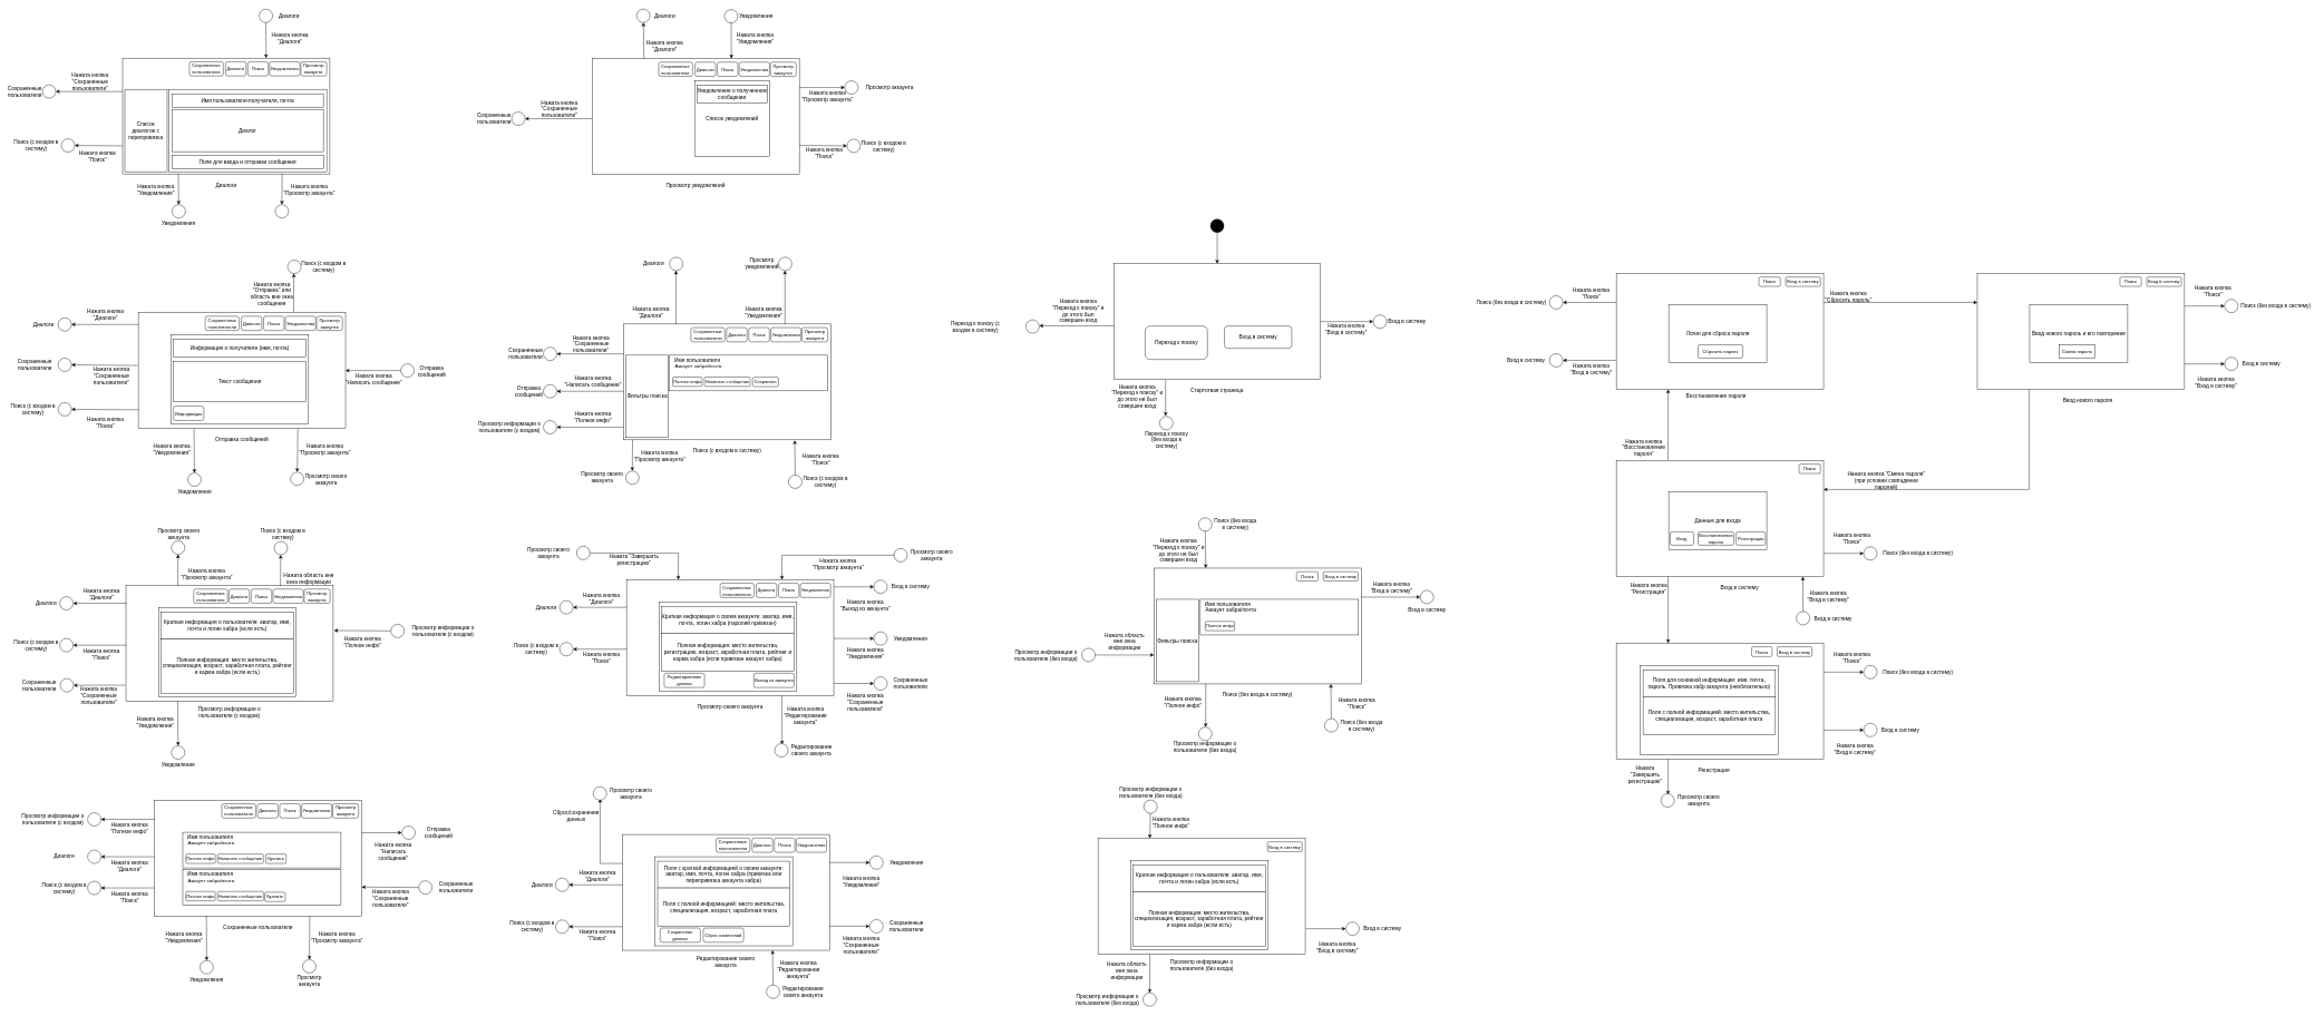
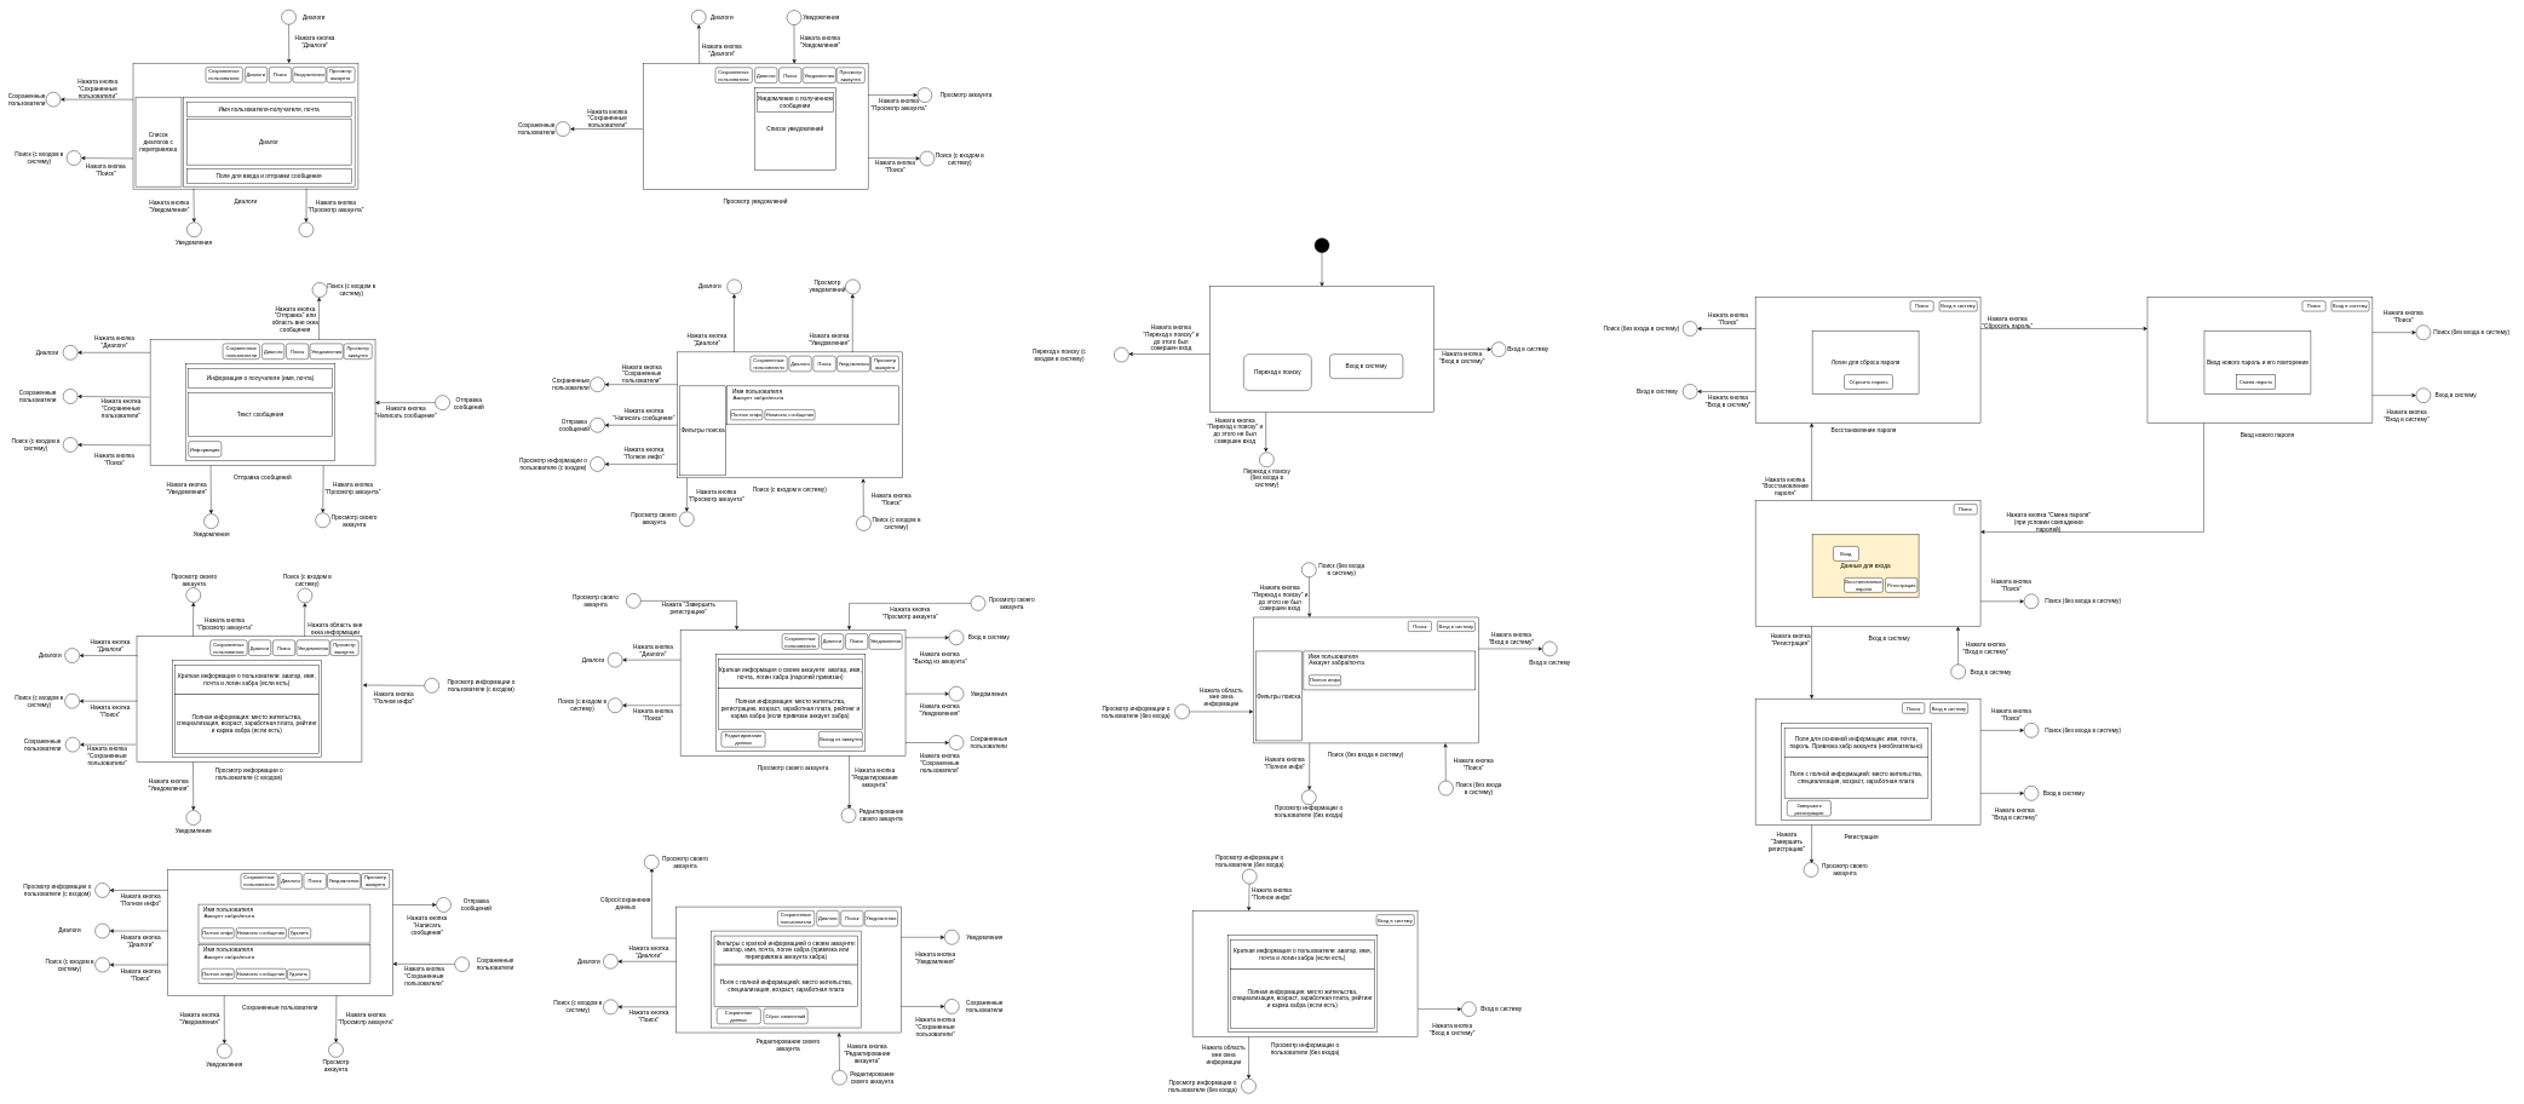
- <mxCell id="23" value="&lt;font style=&quot;font-size: 10px;&quot;&gt;Сохранить&lt;/font&gt;" style="rounded=1;whiteSpace=wrap;html=1;" parent="1" vertex="1"><mxGeometry x="1687" y="846.5" width="58" height="21" as="geometry" /></mxCell>
- <mxCell id="3" value="Стартотвая страница" style="text;html=1;strokeColor=none;fillColor=none;align=center;verticalAlign=middle;whiteSpace=wrap;rounded=0;" parent="1" vertex="1"><mxGeometry x="2639.37" y="861.5" width="180" height="30" as="geometry" /></mxCell>
- <mxCell id="100" value="Данные для входа" style="rounded=0;whiteSpace=wrap;html=1;" parent="1" vertex="1"><mxGeometry x="3742.5" y="1103.5" width="220" height="130" as="geometry" /></mxCell>
+ <mxCell id="100" value="Данные для входа" style="rounded=0;whiteSpace=wrap;html=1;fillColor=#fff2cc;" parent="1" vertex="1"><mxGeometry x="3742.5" y="1103.5" width="220" height="130" as="geometry" /></mxCell>
- <mxCell id="101" value="&lt;font style=&quot;font-size: 10px;&quot;&gt;Вход&lt;/font&gt;" style="rounded=1;whiteSpace=wrap;html=1;" parent="1" vertex="1"><mxGeometry x="3746" y="1193.5" width="52.5" height="30" as="geometry" /></mxCell>
+ <mxCell id="101" value="&lt;font style=&quot;font-size: 10px;&quot;&gt;Вход&lt;/font&gt;" style="rounded=1;whiteSpace=wrap;html=1;" parent="1" vertex="1"><mxGeometry x="3786" y="1128.5" width="52.5" height="30" as="geometry" /></mxCell>
+ <mxCell id="119" value="&lt;font style=&quot;font-size: 10px;&quot;&gt;Завершить регистрацию&lt;/font&gt;" style="rounded=1;whiteSpace=wrap;html=1;" parent="1" vertex="1"><mxGeometry x="3690.5" y="1653.5" width="90.5" height="32" as="geometry" /></mxCell>
- <mxCell id="148" value="Сброс/сохранение данных" style="text;html=1;strokeColor=none;fillColor=none;align=center;verticalAlign=middle;whiteSpace=wrap;rounded=0;" parent="1" vertex="1"><mxGeometry x="1234.75" y="1816" width="112" height="30" as="geometry" /></mxCell>
+ <mxCell id="148" value="Сброс/сохранение данных" style="text;html=1;strokeColor=none;fillColor=none;align=center;verticalAlign=middle;whiteSpace=wrap;rounded=0;" parent="1" vertex="1"><mxGeometry x="1234.75" y="1851" width="112" height="30" as="geometry" /></mxCell>
- <mxCell id="94" value="Поля с краткой информацией о своем аккаунте: аватар, имя, почта, логин хабра (привязка или перепривязка аккаунта хабра)" style="rounded=0;whiteSpace=wrap;html=1;" parent="1" vertex="1"><mxGeometry x="1473.75" y="1933" width="297" height="60" as="geometry" /></mxCell>
+ <mxCell id="94" value="Фильтры с краткой информацией о своем аккаунте: аватар, имя, почта, логин хабра (привязка или перепривязка аккаунта хабра)" style="rounded=0;whiteSpace=wrap;html=1;" parent="1" vertex="1"><mxGeometry x="1473.75" y="1933" width="297" height="60" as="geometry" /></mxCell>
